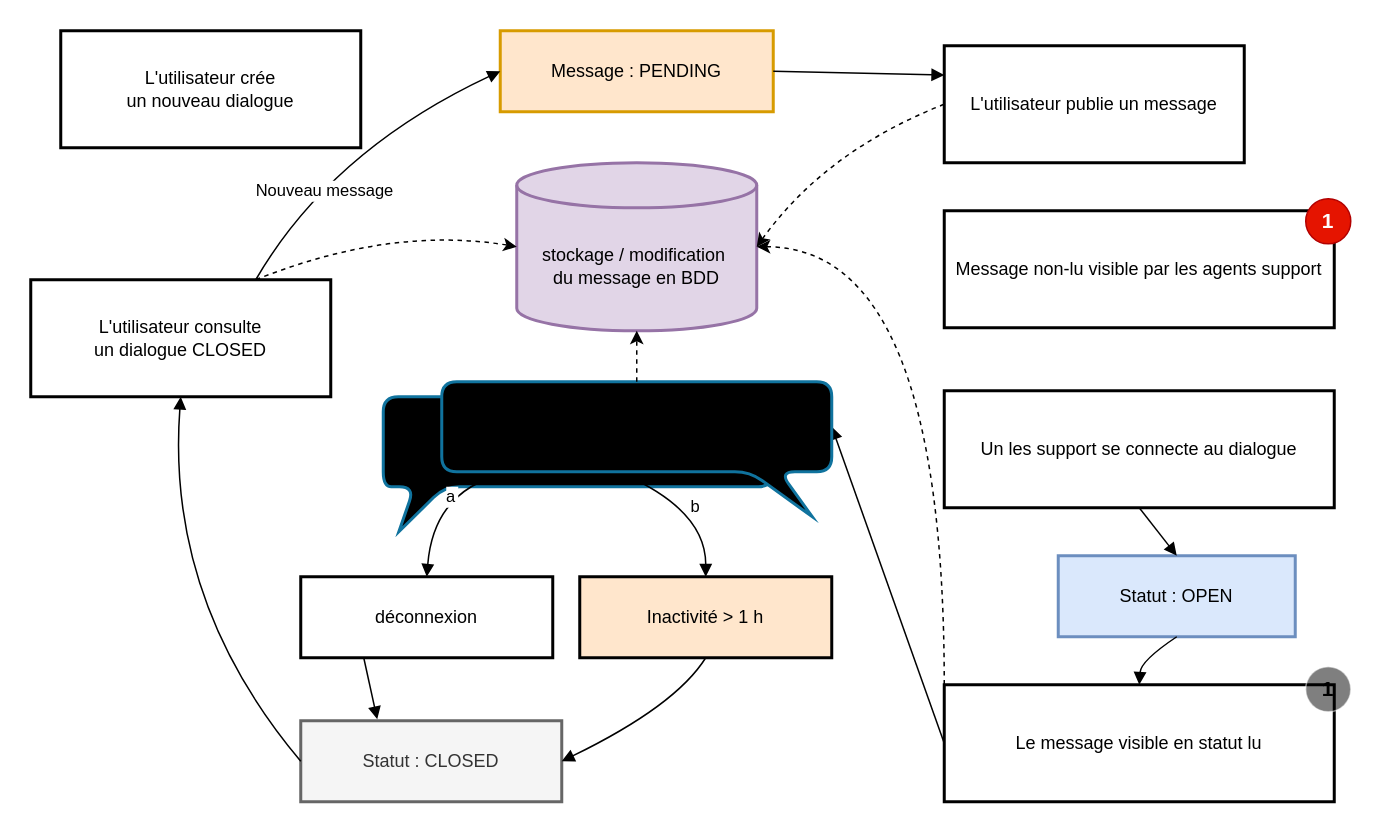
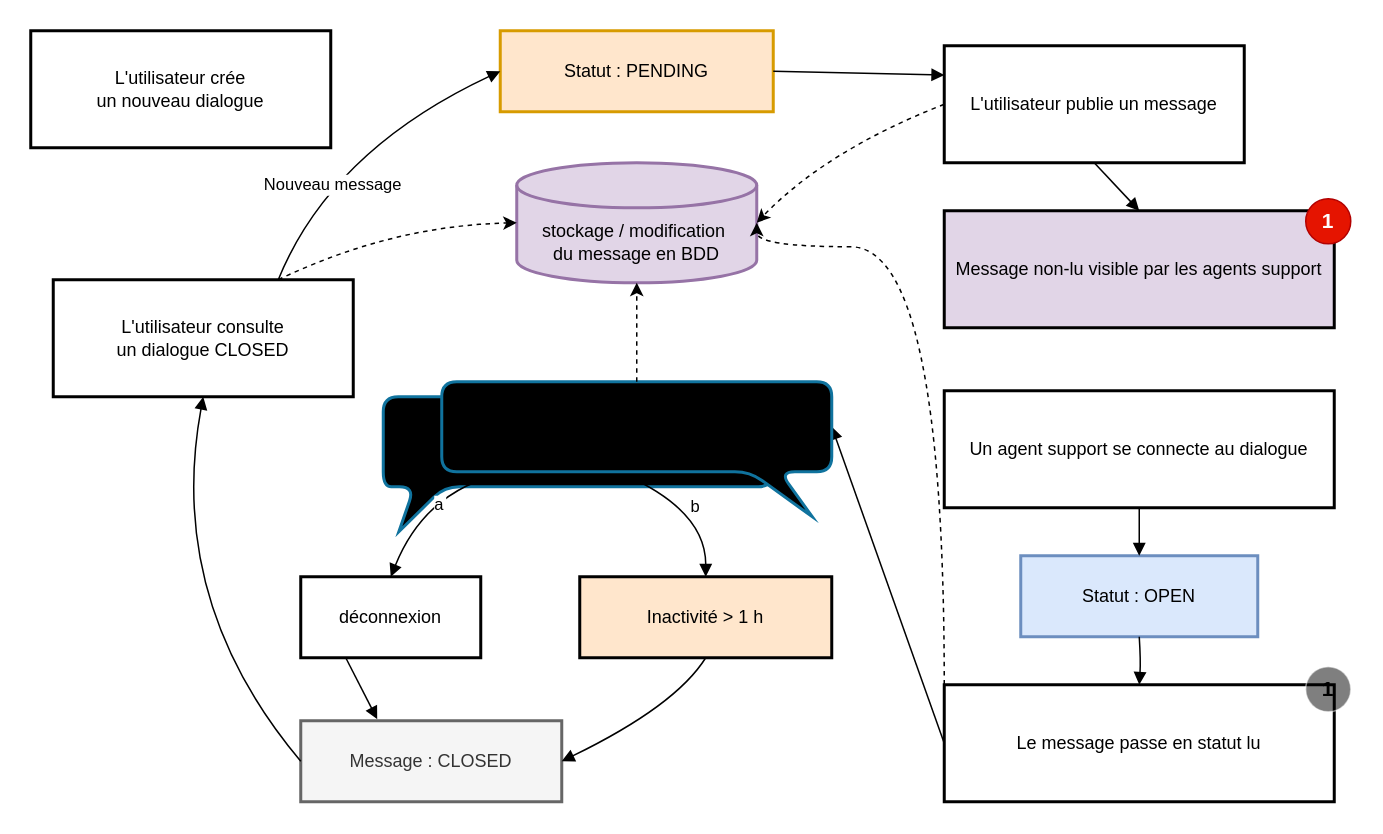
- <mxCell id="4" value="Message : PENDING" style="whiteSpace=wrap;strokeWidth=2;fillColor=#ffe6cc;strokeColor=#d79b00;" parent="1" vertex="1"><mxGeometry x="333" y="20" width="182" height="54" as="geometry" /></mxCell>
+ <mxCell id="4" value="Statut : PENDING" style="whiteSpace=wrap;strokeWidth=2;fillColor=#ffe6cc;strokeColor=#d79b00;" parent="1" vertex="1"><mxGeometry x="333" y="20" width="182" height="54" as="geometry" /></mxCell>
- <mxCell id="3" value="L'utilisateur crée&#10;un nouveau dialogue" style="whiteSpace=wrap;strokeWidth=2;" parent="1" vertex="1"><mxGeometry x="40" y="20" width="200" height="78" as="geometry" /></mxCell>
+ <mxCell id="3" value="L'utilisateur crée&#10;un nouveau dialogue" style="whiteSpace=wrap;strokeWidth=2;" parent="1" vertex="1"><mxGeometry x="20" y="20" width="200" height="78" as="geometry" /></mxCell>
+ <mxCell id="14" value="" style="curved=1;startArrow=none;endArrow=block;exitX=0.5;exitY=1;entryX=0.5;entryY=0;rounded=0;" parent="1" source="5" target="6" edge="1"><mxGeometry relative="1" as="geometry"><Array as="points" /></mxGeometry></mxCell>
- <mxCell id="28" value="&lt;div&gt;stockage / modification&amp;nbsp;&lt;/div&gt;&lt;div&gt;du message en BDD&lt;/div&gt;" style="shape=cylinder3;whiteSpace=wrap;html=1;boundedLbl=1;backgroundOutline=1;size=15;strokeWidth=2;fillColor=#e1d5e7;strokeColor=#9673a6;" parent="1" vertex="1"><mxGeometry x="344" y="108" width="160" height="112" as="geometry" /></mxCell>
+ <mxCell id="28" value="&lt;div&gt;stockage / modification&amp;nbsp;&lt;/div&gt;&lt;div&gt;du message en BDD&lt;/div&gt;" style="shape=cylinder3;whiteSpace=wrap;html=1;boundedLbl=1;backgroundOutline=1;size=15;strokeWidth=2;fillColor=#e1d5e7;strokeColor=#9673a6;" parent="1" vertex="1"><mxGeometry x="344" y="108" width="160" height="80" as="geometry" /></mxCell>
- <mxCell id="6" value="Message non-lu visible par les agents support" style="whiteSpace=wrap;strokeWidth=2;" parent="1" vertex="1"><mxGeometry x="629" y="140" width="260" height="78" as="geometry" /></mxCell>
+ <mxCell id="6" value="Message non-lu visible par les agents support" style="whiteSpace=wrap;strokeWidth=2;fillColor=#e1d5e7;" parent="1" vertex="1"><mxGeometry x="629" y="140" width="260" height="78" as="geometry" /></mxCell>
- <mxCell id="12" value="L'utilisateur consulte&#10;un dialogue CLOSED" style="whiteSpace=wrap;strokeWidth=2;" parent="1" vertex="1"><mxGeometry x="20" y="186" width="200" height="78" as="geometry" /></mxCell>
+ <mxCell id="12" value="L'utilisateur consulte&#10;un dialogue CLOSED" style="whiteSpace=wrap;strokeWidth=2;" parent="1" vertex="1"><mxGeometry x="35" y="186" width="200" height="78" as="geometry" /></mxCell>
- <mxCell id="7" value="Un les support se connecte au dialogue" style="whiteSpace=wrap;strokeWidth=2;" parent="1" vertex="1"><mxGeometry x="629" y="260" width="260" height="78" as="geometry" /></mxCell>
+ <mxCell id="7" value="Un agent support se connecte au dialogue" style="whiteSpace=wrap;strokeWidth=2;" parent="1" vertex="1"><mxGeometry x="629" y="260" width="260" height="78" as="geometry" /></mxCell>
- <mxCell id="8" value="Statut : OPEN" style="whiteSpace=wrap;strokeWidth=2;fillColor=#dae8fc;strokeColor=#6c8ebf;" parent="1" vertex="1"><mxGeometry x="705" y="370" width="158" height="54" as="geometry" /></mxCell>
+ <mxCell id="8" value="Statut : OPEN" style="whiteSpace=wrap;strokeWidth=2;fillColor=#dae8fc;strokeColor=#6c8ebf;" parent="1" vertex="1"><mxGeometry x="680" y="370" width="158" height="54" as="geometry" /></mxCell>
- <mxCell id="24" value="déconnexion" style="whiteSpace=wrap;strokeWidth=2;" parent="1" vertex="1"><mxGeometry x="200" y="384" width="168" height="54" as="geometry" /></mxCell>
+ <mxCell id="24" value="déconnexion" style="whiteSpace=wrap;strokeWidth=2;" parent="1" vertex="1"><mxGeometry x="200" y="384" width="120" height="54" as="geometry" /></mxCell>
- <mxCell id="9" value="Le message visible en statut lu" style="whiteSpace=wrap;strokeWidth=2;" parent="1" vertex="1"><mxGeometry x="629" y="456" width="260" height="78" as="geometry" /></mxCell>
+ <mxCell id="9" value="Le message passe en statut lu" style="whiteSpace=wrap;strokeWidth=2;" parent="1" vertex="1"><mxGeometry x="629" y="456" width="260" height="78" as="geometry" /></mxCell>
- <mxCell id="11" value="Statut : CLOSED" style="whiteSpace=wrap;strokeWidth=2;fillColor=#f5f5f5;fontColor=#333333;strokeColor=#666666;" parent="1" vertex="1"><mxGeometry x="200" y="480" width="174" height="54" as="geometry" /></mxCell>
+ <mxCell id="11" value="Message : CLOSED" style="whiteSpace=wrap;strokeWidth=2;fillColor=#f5f5f5;fontColor=#333333;strokeColor=#666666;" parent="1" vertex="1"><mxGeometry x="200" y="480" width="174" height="54" as="geometry" /></mxCell>
